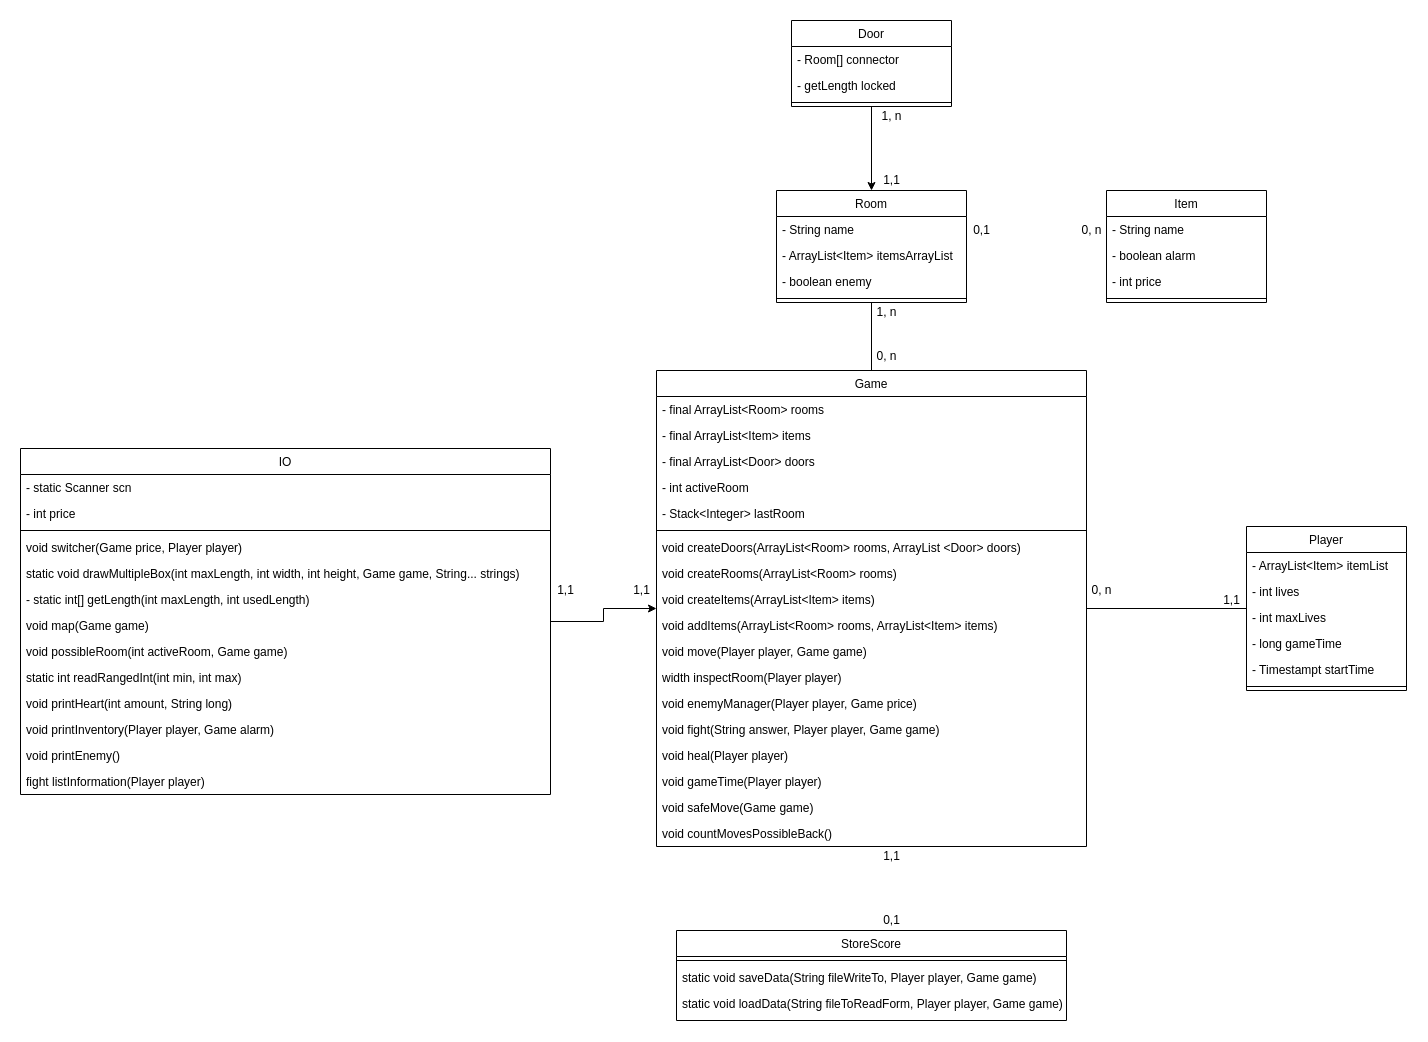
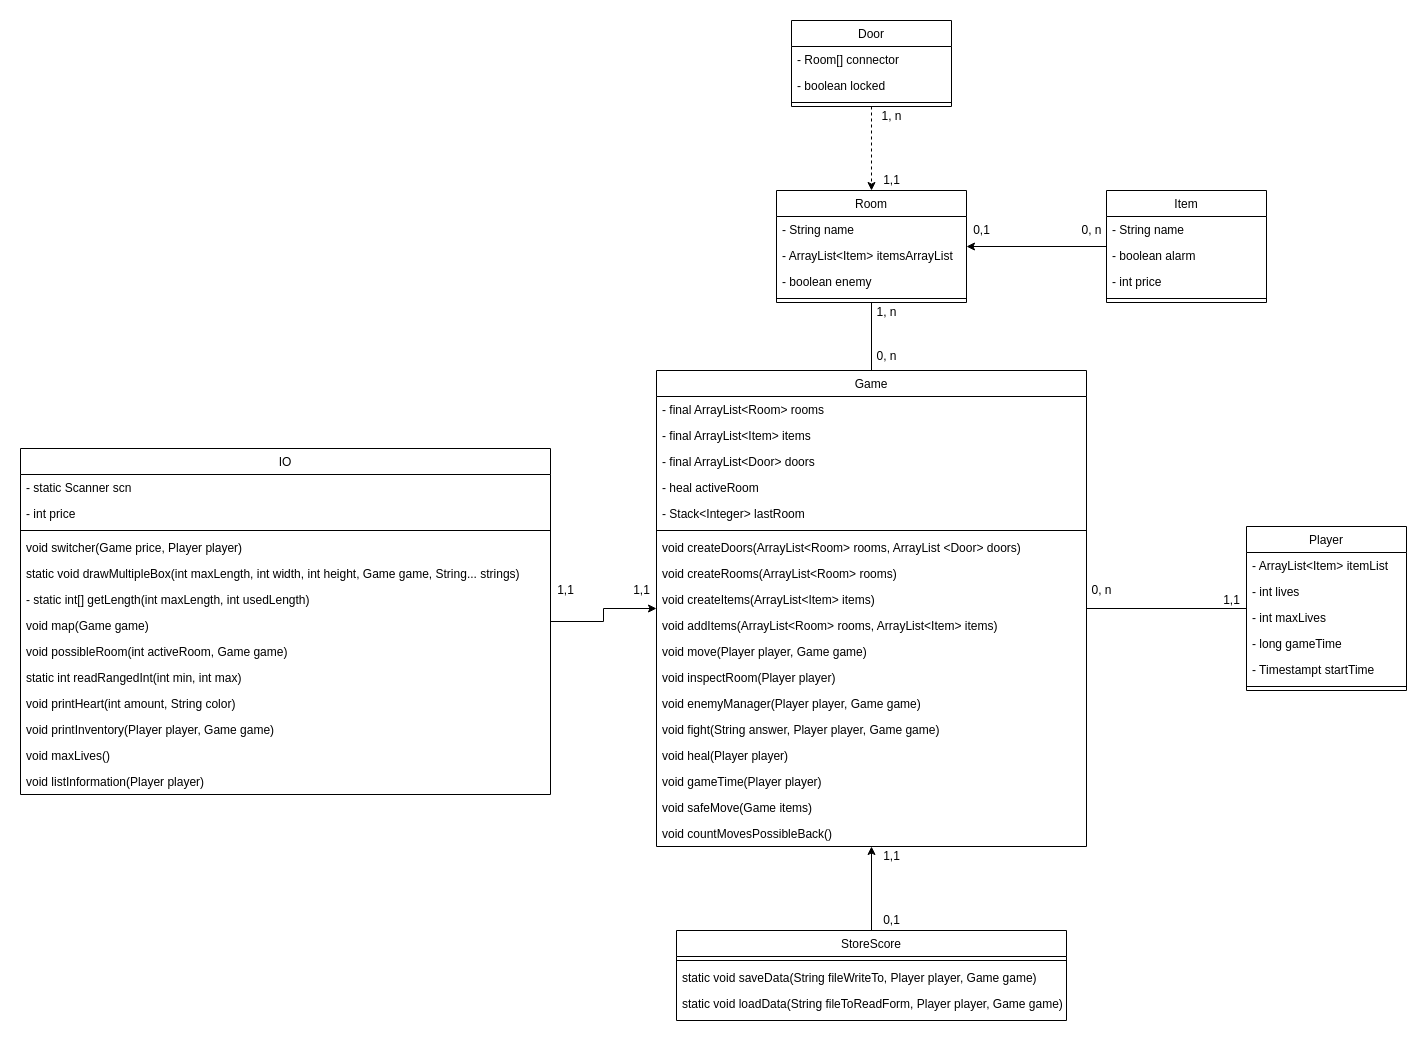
- <mxCell id="29" value="- getLength locked" style="text;align=left;verticalAlign=top;spacingLeft=4;spacingRight=4;overflow=hidden;rotatable=0;points=[[0,0.5],[1,0.5]];portConstraint=eastwest;rounded=0;shadow=0;html=0;" parent="27" vertex="1"><mxGeometry y="52" width="160" height="26" as="geometry" /></mxCell>
+ <mxCell id="29" value="- boolean locked" style="text;align=left;verticalAlign=top;spacingLeft=4;spacingRight=4;overflow=hidden;rotatable=0;points=[[0,0.5],[1,0.5]];portConstraint=eastwest;rounded=0;shadow=0;html=0;" parent="27" vertex="1"><mxGeometry y="52" width="160" height="26" as="geometry" /></mxCell>
- <mxCell id="26" style="edgeStyle=orthogonalEdgeStyle;rounded=0;orthogonalLoop=1;jettySize=auto;html=1;" parent="1" source="27" target="16" edge="1"><mxGeometry relative="1" as="geometry" /></mxCell>
+ <mxCell id="26" style="edgeStyle=orthogonalEdgeStyle;rounded=0;orthogonalLoop=1;jettySize=auto;html=1;dashed=1;" parent="1" source="27" target="16" edge="1"><mxGeometry relative="1" as="geometry" /></mxCell>
+ <mxCell id="2" style="edgeStyle=orthogonalEdgeStyle;rounded=0;orthogonalLoop=1;jettySize=auto;html=1;" parent="1" source="3" target="16" edge="1"><mxGeometry relative="1" as="geometry" /></mxCell>
- <mxCell id="36" value="- int activeRoom" style="text;align=left;verticalAlign=top;spacingLeft=4;spacingRight=4;overflow=hidden;rotatable=0;points=[[0,0.5],[1,0.5]];portConstraint=eastwest;rounded=0;shadow=0;html=0;" parent="32" vertex="1"><mxGeometry y="104" width="430" height="26" as="geometry" /></mxCell>
+ <mxCell id="36" value="- heal activeRoom" style="text;align=left;verticalAlign=top;spacingLeft=4;spacingRight=4;overflow=hidden;rotatable=0;points=[[0,0.5],[1,0.5]];portConstraint=eastwest;rounded=0;shadow=0;html=0;" parent="32" vertex="1"><mxGeometry y="104" width="430" height="26" as="geometry" /></mxCell>
- <mxCell id="44" value="width inspectRoom(Player player)" style="text;align=left;verticalAlign=top;spacingLeft=4;spacingRight=4;overflow=hidden;rotatable=0;points=[[0,0.5],[1,0.5]];portConstraint=eastwest;" parent="32" vertex="1"><mxGeometry y="294" width="430" height="26" as="geometry" /></mxCell>
+ <mxCell id="44" value="void inspectRoom(Player player)" style="text;align=left;verticalAlign=top;spacingLeft=4;spacingRight=4;overflow=hidden;rotatable=0;points=[[0,0.5],[1,0.5]];portConstraint=eastwest;" parent="32" vertex="1"><mxGeometry y="294" width="430" height="26" as="geometry" /></mxCell>
- <mxCell id="62" value="void printHeart(int amount, String long)" style="text;align=left;verticalAlign=top;spacingLeft=4;spacingRight=4;overflow=hidden;rotatable=0;points=[[0,0.5],[1,0.5]];portConstraint=eastwest;" parent="52" vertex="1"><mxGeometry y="242" width="530" height="26" as="geometry" /></mxCell>
+ <mxCell id="62" value="void printHeart(int amount, String color)" style="text;align=left;verticalAlign=top;spacingLeft=4;spacingRight=4;overflow=hidden;rotatable=0;points=[[0,0.5],[1,0.5]];portConstraint=eastwest;" parent="52" vertex="1"><mxGeometry y="242" width="530" height="26" as="geometry" /></mxCell>
- <mxCell id="45" value="void enemyManager(Player player, Game price)" style="text;align=left;verticalAlign=top;spacingLeft=4;spacingRight=4;overflow=hidden;rotatable=0;points=[[0,0.5],[1,0.5]];portConstraint=eastwest;" parent="32" vertex="1"><mxGeometry y="320" width="430" height="26" as="geometry" /></mxCell>
+ <mxCell id="45" value="void enemyManager(Player player, Game game)" style="text;align=left;verticalAlign=top;spacingLeft=4;spacingRight=4;overflow=hidden;rotatable=0;points=[[0,0.5],[1,0.5]];portConstraint=eastwest;" parent="32" vertex="1"><mxGeometry y="320" width="430" height="26" as="geometry" /></mxCell>
- <mxCell id="63" value="void printInventory(Player player, Game alarm)" style="text;align=left;verticalAlign=top;spacingLeft=4;spacingRight=4;overflow=hidden;rotatable=0;points=[[0,0.5],[1,0.5]];portConstraint=eastwest;" parent="52" vertex="1"><mxGeometry y="268" width="530" height="26" as="geometry" /></mxCell>
+ <mxCell id="63" value="void printInventory(Player player, Game game)" style="text;align=left;verticalAlign=top;spacingLeft=4;spacingRight=4;overflow=hidden;rotatable=0;points=[[0,0.5],[1,0.5]];portConstraint=eastwest;" parent="52" vertex="1"><mxGeometry y="268" width="530" height="26" as="geometry" /></mxCell>
- <mxCell id="64" value="void printEnemy()" style="text;align=left;verticalAlign=top;spacingLeft=4;spacingRight=4;overflow=hidden;rotatable=0;points=[[0,0.5],[1,0.5]];portConstraint=eastwest;" parent="52" vertex="1"><mxGeometry y="294" width="530" height="26" as="geometry" /></mxCell>
+ <mxCell id="64" value="void maxLives()" style="text;align=left;verticalAlign=top;spacingLeft=4;spacingRight=4;overflow=hidden;rotatable=0;points=[[0,0.5],[1,0.5]];portConstraint=eastwest;" parent="52" vertex="1"><mxGeometry y="294" width="530" height="26" as="geometry" /></mxCell>
- <mxCell id="65" value="fight listInformation(Player player)" style="text;align=left;verticalAlign=top;spacingLeft=4;spacingRight=4;overflow=hidden;rotatable=0;points=[[0,0.5],[1,0.5]];portConstraint=eastwest;" vertex="1" parent="52"><mxGeometry y="320" width="530" height="26" as="geometry" /></mxCell>
+ <mxCell id="65" value="void listInformation(Player player)" style="text;align=left;verticalAlign=top;spacingLeft=4;spacingRight=4;overflow=hidden;rotatable=0;points=[[0,0.5],[1,0.5]];portConstraint=eastwest;" vertex="1" parent="52"><mxGeometry y="320" width="530" height="26" as="geometry" /></mxCell>
- <mxCell id="49" value="void safeMove(Game game)" style="text;align=left;verticalAlign=top;spacingLeft=4;spacingRight=4;overflow=hidden;rotatable=0;points=[[0,0.5],[1,0.5]];portConstraint=eastwest;" parent="32" vertex="1"><mxGeometry y="424" width="430" height="26" as="geometry" /></mxCell>
+ <mxCell id="49" value="void safeMove(Game items)" style="text;align=left;verticalAlign=top;spacingLeft=4;spacingRight=4;overflow=hidden;rotatable=0;points=[[0,0.5],[1,0.5]];portConstraint=eastwest;" parent="32" vertex="1"><mxGeometry y="424" width="430" height="26" as="geometry" /></mxCell>
+ <mxCell id="21" style="edgeStyle=orthogonalEdgeStyle;rounded=0;orthogonalLoop=1;jettySize=auto;html=1;" parent="1" source="22" target="32" edge="1"><mxGeometry relative="1" as="geometry" /></mxCell>
